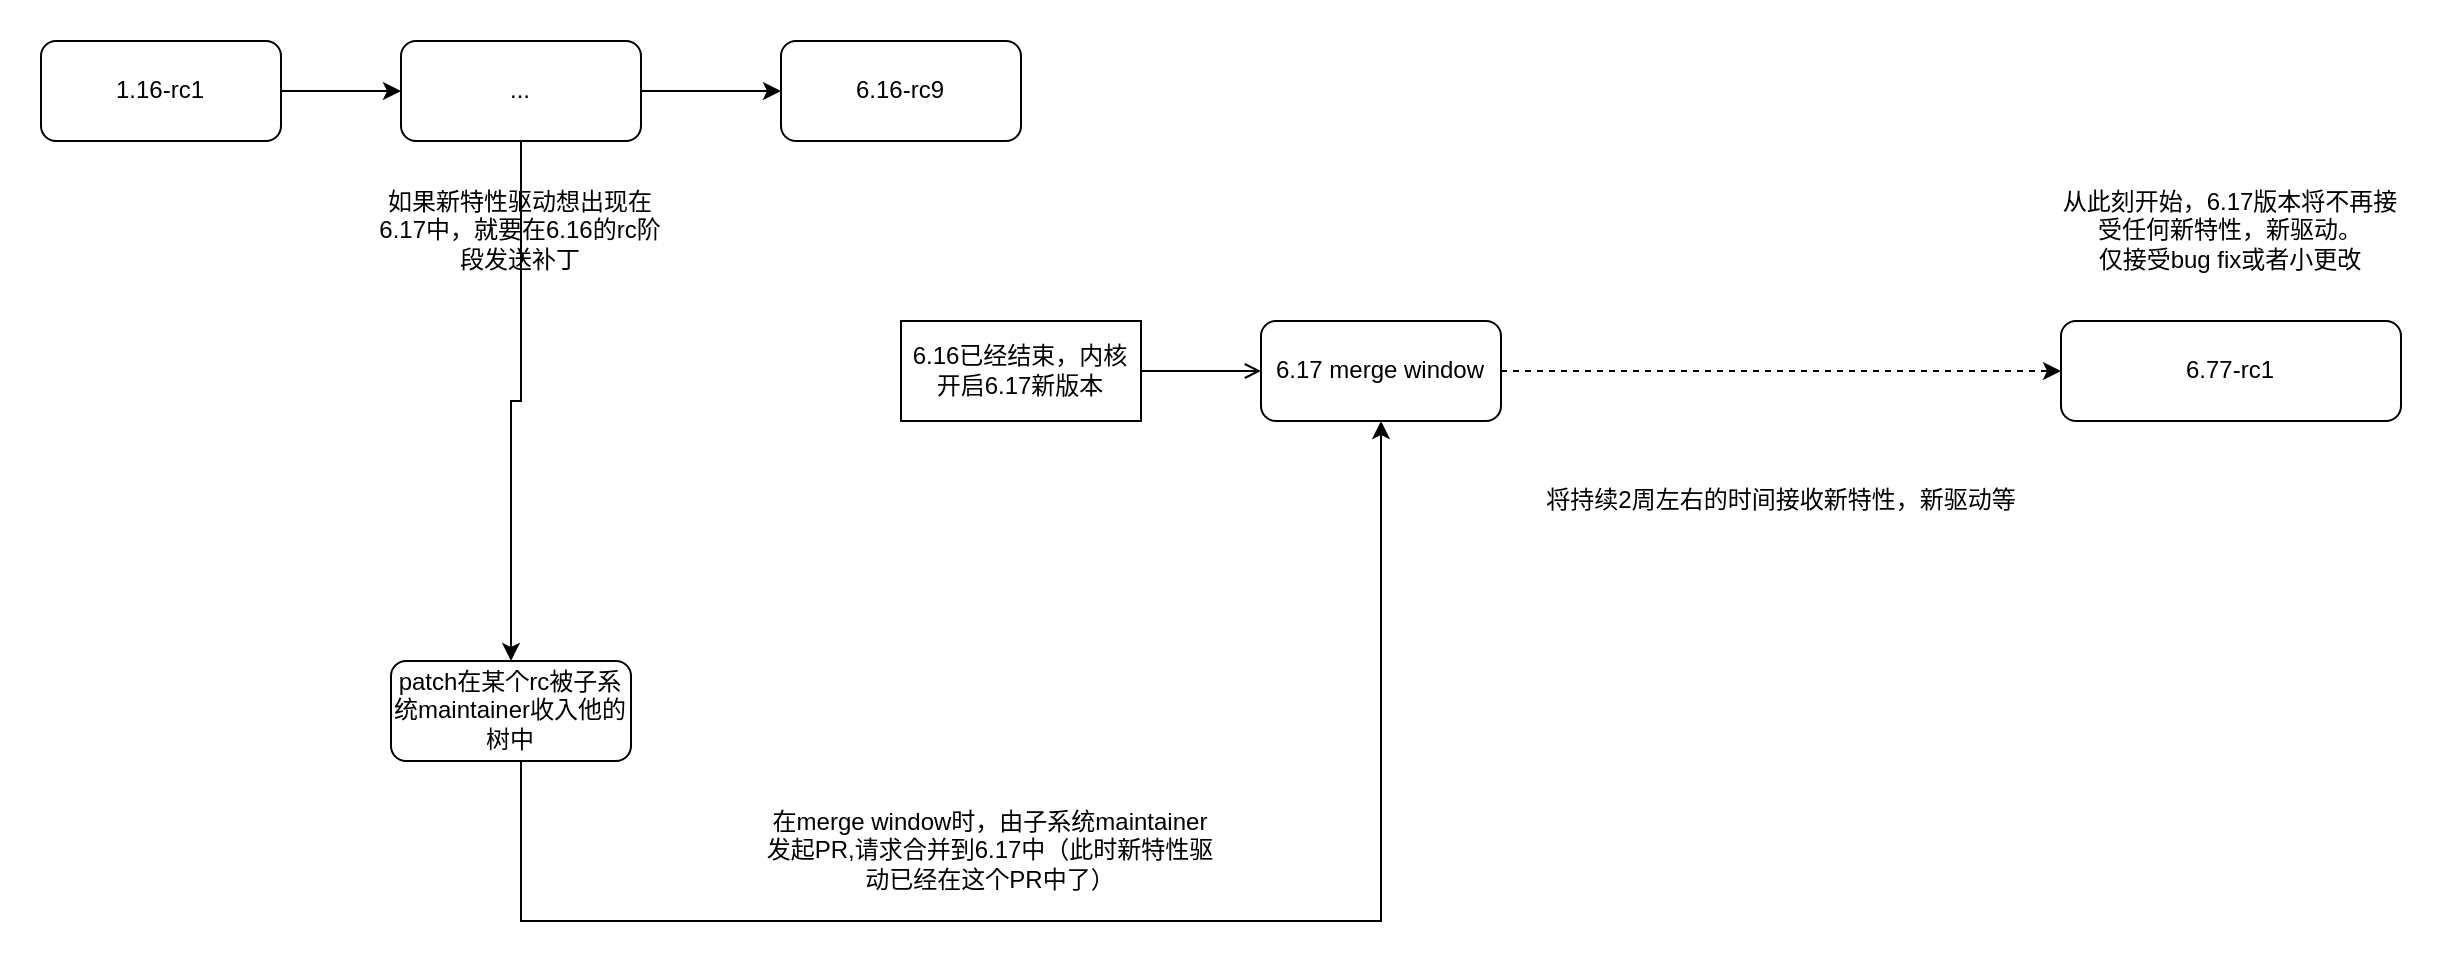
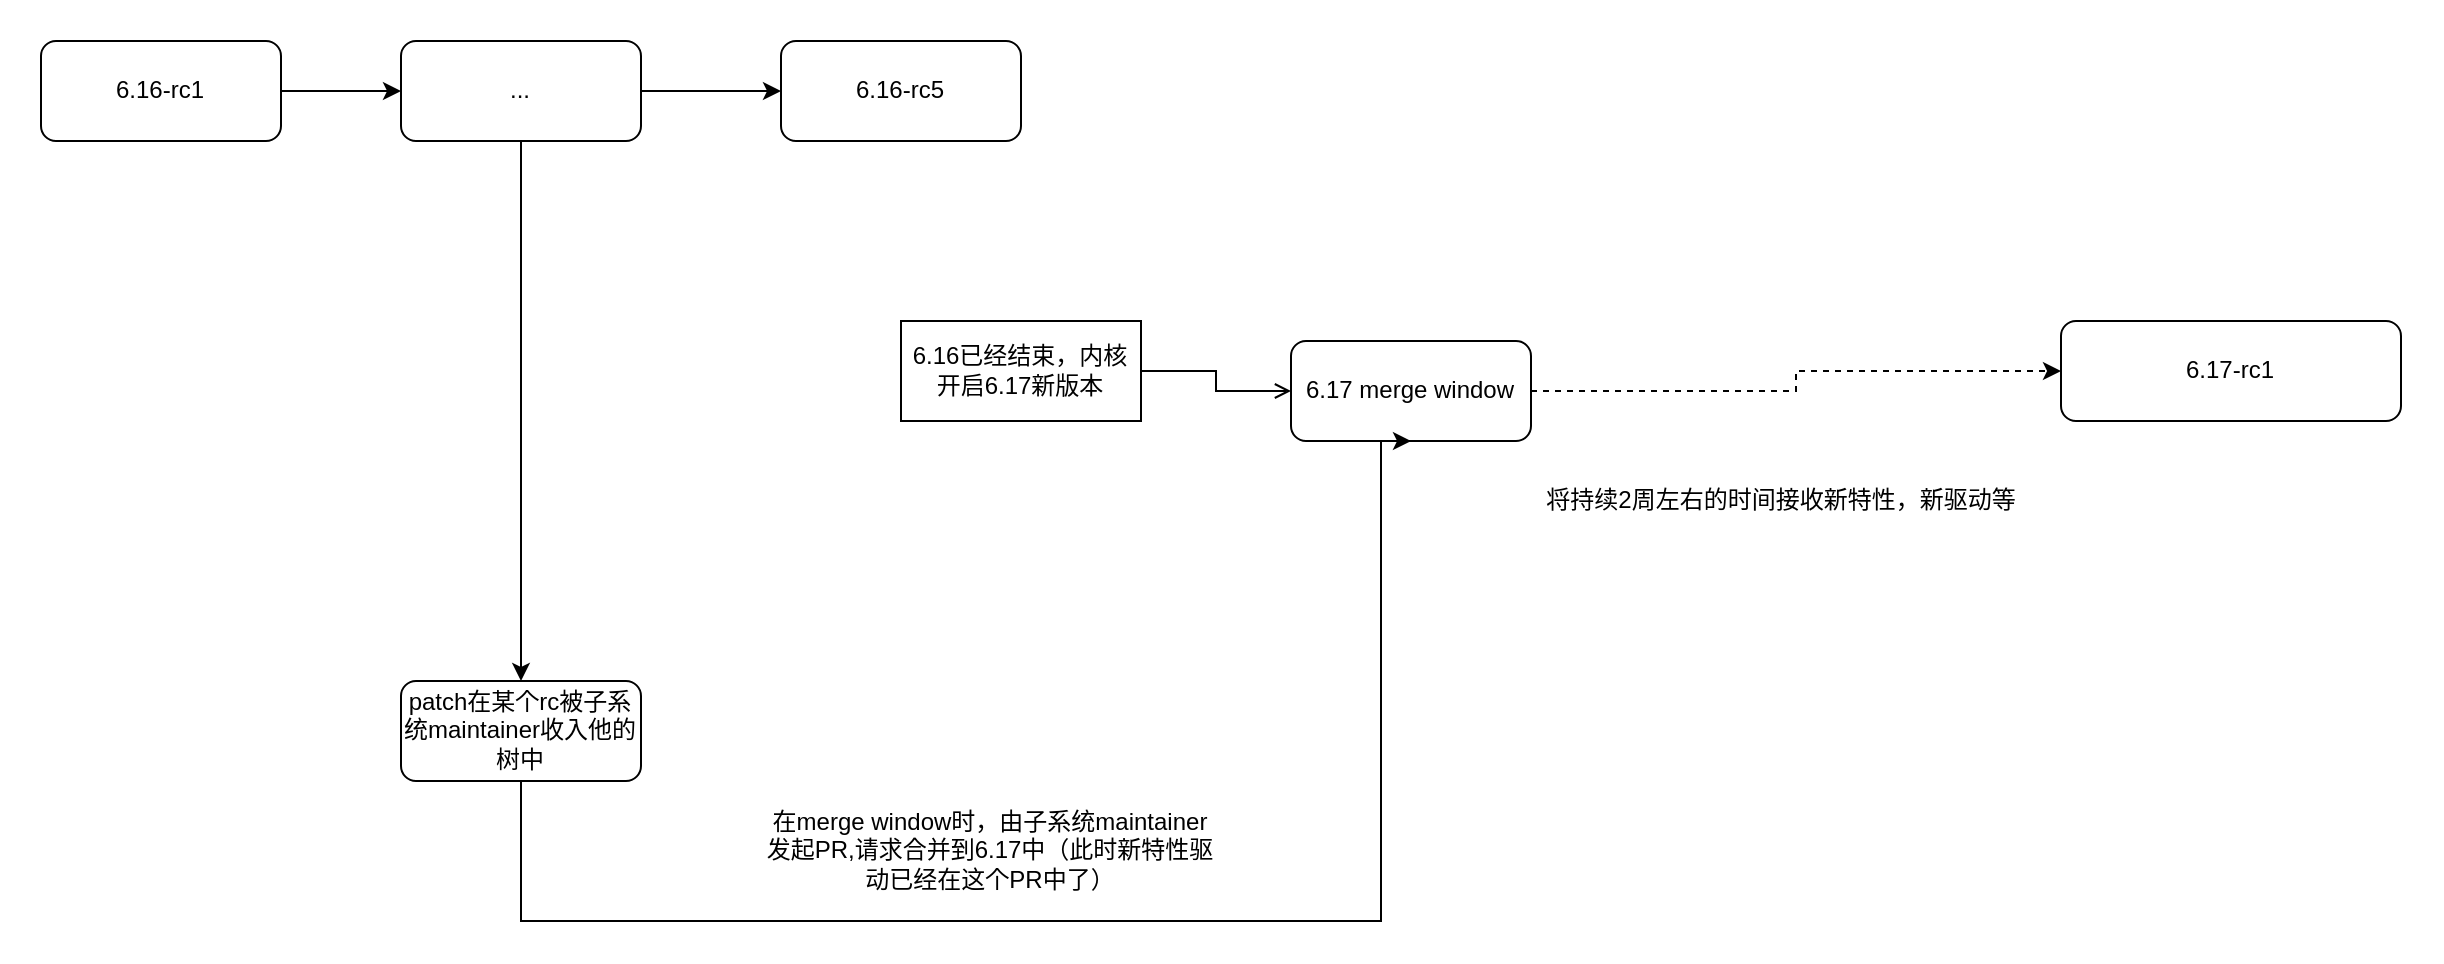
- <mxCell id="9" value="1.16-rc1" style="rounded=1;whiteSpace=wrap;html=1;fillColor=none;" vertex="1" parent="1"><mxGeometry x="20" y="20" width="120" height="50" as="geometry" /></mxCell>
+ <mxCell id="9" value="6.16-rc1" style="rounded=1;whiteSpace=wrap;html=1;fillColor=none;" vertex="1" parent="1"><mxGeometry x="20" y="20" width="120" height="50" as="geometry" /></mxCell>
- <mxCell id="14" value="6.16-rc9" style="rounded=1;whiteSpace=wrap;html=1;fillColor=none;" vertex="1" parent="1"><mxGeometry x="390" y="20" width="120" height="50" as="geometry" /></mxCell>
+ <mxCell id="14" value="6.16-rc5" style="rounded=1;whiteSpace=wrap;html=1;fillColor=none;" vertex="1" parent="1"><mxGeometry x="390" y="20" width="120" height="50" as="geometry" /></mxCell>
- <mxCell id="15" value="如果新特性驱动想出现在6.17中，就要在6.16的rc阶段发送补丁" style="text;html=1;align=center;verticalAlign=middle;whiteSpace=wrap;rounded=0;" vertex="1" parent="1"><mxGeometry x="185" y="80" width="150" height="70" as="geometry" /></mxCell>
- <mxCell id="8" value="从此刻开始，6.17版本将不再接受任何新特性，新驱动。&lt;div&gt;仅接受bug fix或者小更改&lt;/div&gt;" style="text;html=1;align=center;verticalAlign=middle;whiteSpace=wrap;rounded=0;" vertex="1" parent="1"><mxGeometry x="1030" y="80" width="170" height="70" as="geometry" /></mxCell>
- <mxCell id="5" value="6.17 merge window" style="rounded=1;whiteSpace=wrap;html=1;fillColor=none;" vertex="1" parent="1"><mxGeometry x="630" y="160" width="120" height="50" as="geometry" /></mxCell>
+ <mxCell id="5" value="6.17 merge window" style="rounded=1;whiteSpace=wrap;html=1;fillColor=none;" vertex="1" parent="1"><mxGeometry x="645" y="170" width="120" height="50" as="geometry" /></mxCell>
- <mxCell id="6" value="6.77-rc1" style="rounded=1;whiteSpace=wrap;html=1;fillColor=none;" vertex="1" parent="1"><mxGeometry x="1030" y="160" width="170" height="50" as="geometry" /></mxCell>
+ <mxCell id="6" value="6.17-rc1" style="rounded=1;whiteSpace=wrap;html=1;fillColor=none;" vertex="1" parent="1"><mxGeometry x="1030" y="160" width="170" height="50" as="geometry" /></mxCell>
- <mxCell id="17" value="patch在某个rc被子系统maintainer收入他的树中" style="rounded=1;whiteSpace=wrap;html=1;fillColor=none;" vertex="1" parent="1"><mxGeometry x="195" y="330" width="120" height="50" as="geometry" /></mxCell>
+ <mxCell id="17" value="patch在某个rc被子系统maintainer收入他的树中" style="rounded=1;whiteSpace=wrap;html=1;fillColor=none;" vertex="1" parent="1"><mxGeometry x="200" y="340" width="120" height="50" as="geometry" /></mxCell>
